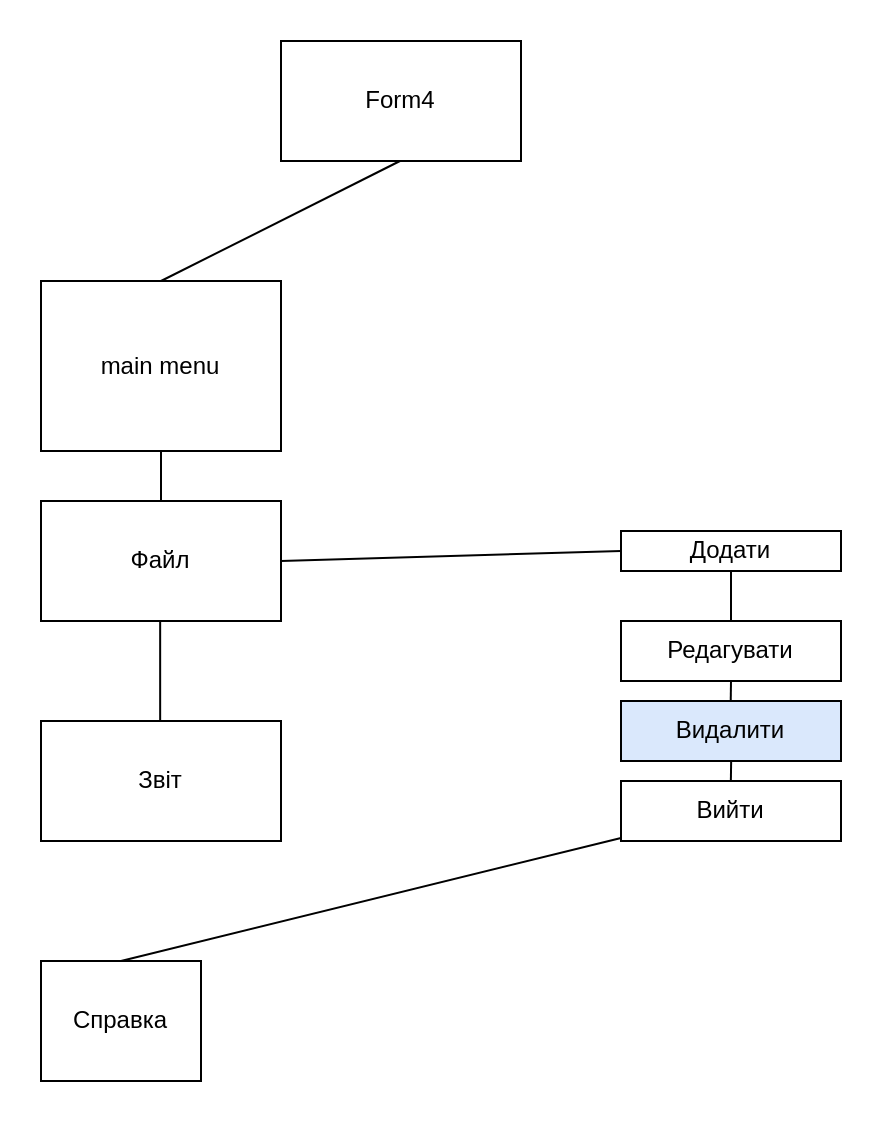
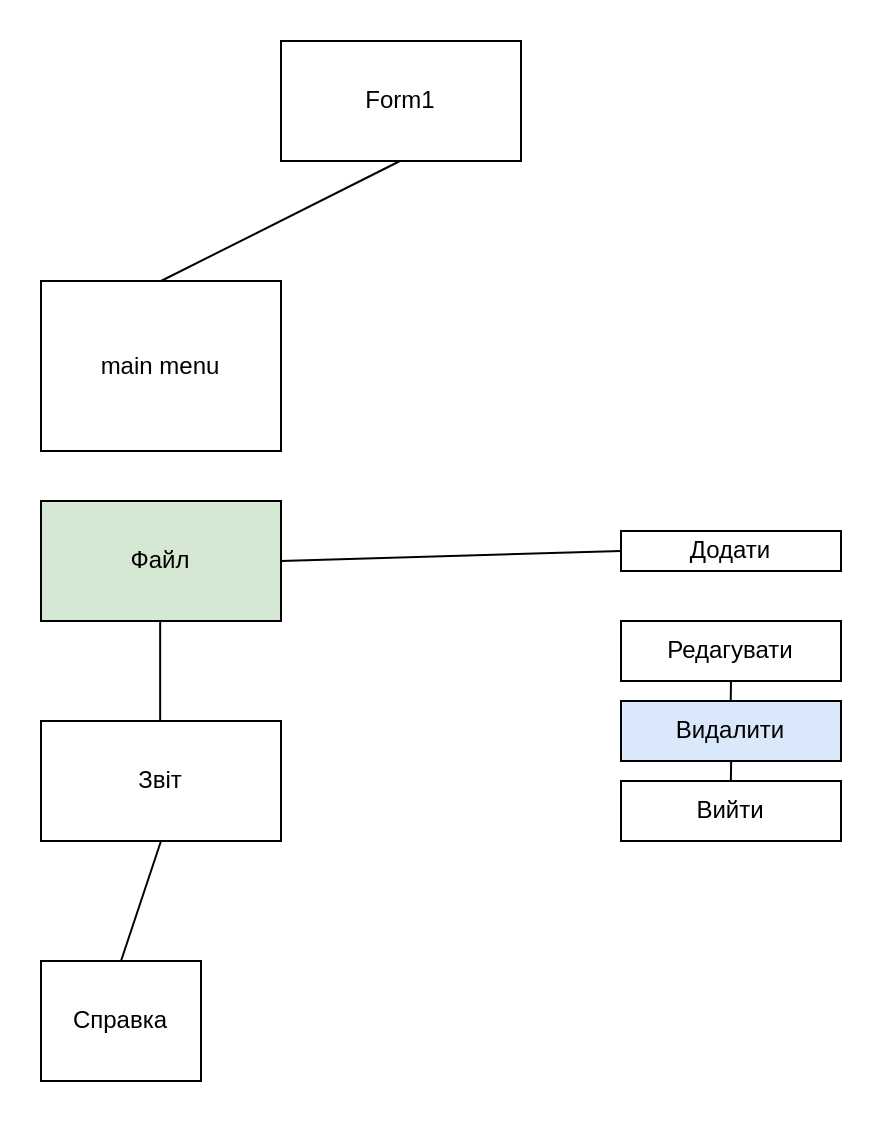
- <mxCell id="2" value="Form4" style="rounded=0;whiteSpace=wrap;html=1;" vertex="1" parent="1"><mxGeometry x="140" y="20" width="120" height="60" as="geometry" /></mxCell>
+ <mxCell id="2" value="Form1" style="rounded=0;whiteSpace=wrap;html=1;" vertex="1" parent="1"><mxGeometry x="140" y="20" width="120" height="60" as="geometry" /></mxCell>
- <mxCell id="5" value="" style="endArrow=none;html=1;entryX=0.5;entryY=1;entryDx=0;entryDy=0;exitX=0.5;exitY=0;exitDx=0;exitDy=0;" edge="1" parent="1" source="4" target="3"><mxGeometry width="50" height="50" relative="1" as="geometry"><mxPoint x="170" y="200" as="sourcePoint" /><mxPoint x="220" y="150" as="targetPoint" /></mxGeometry></mxCell>
- <mxCell id="4" value="Файл" style="rounded=0;whiteSpace=wrap;html=1;" vertex="1" parent="1"><mxGeometry x="20" y="250" width="120" height="60" as="geometry" /></mxCell>
+ <mxCell id="4" value="Файл" style="rounded=0;whiteSpace=wrap;html=1;fillColor=#d5e8d4;" vertex="1" parent="1"><mxGeometry x="20" y="250" width="120" height="60" as="geometry" /></mxCell>
- <mxCell id="16" value="" style="endArrow=none;html=1;entryX=0.5;entryY=1;entryDx=0;entryDy=0;exitX=0.5;exitY=0;exitDx=0;exitDy=0;" edge="1" parent="1" source="13" target="11"><mxGeometry width="50" height="50" relative="1" as="geometry"><mxPoint x="180" y="410" as="sourcePoint" /><mxPoint x="230" y="360" as="targetPoint" /></mxGeometry></mxCell>
- <mxCell id="10" value="" style="endArrow=none;html=1;exitX=0.5;exitY=0;exitDx=0;exitDy=0;" edge="1" parent="1" source="9" target="15"><mxGeometry width="50" height="50" relative="1" as="geometry"><mxPoint x="100" y="530" as="sourcePoint" /><mxPoint x="150" y="480" as="targetPoint" /></mxGeometry></mxCell>
+ <mxCell id="10" value="" style="endArrow=none;html=1;entryX=0.5;entryY=1;entryDx=0;entryDy=0;exitX=0.5;exitY=0;exitDx=0;exitDy=0;" edge="1" parent="1" source="9" target="8"><mxGeometry width="50" height="50" relative="1" as="geometry"><mxPoint x="100" y="530" as="sourcePoint" /><mxPoint x="150" y="480" as="targetPoint" /></mxGeometry></mxCell>
